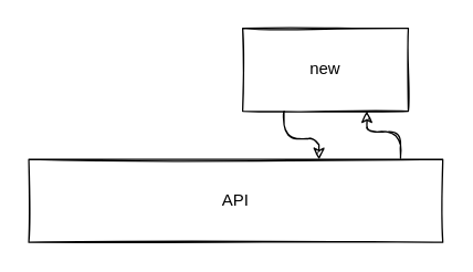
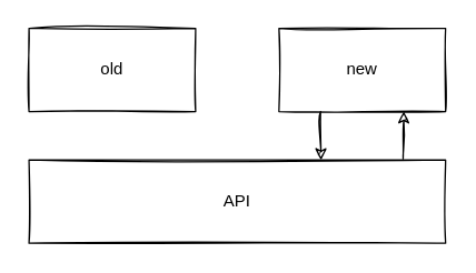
+ <mxCell id="2" value="old" style="rounded=0;whiteSpace=wrap;html=1;sketch=1;" parent="1" vertex="1"><mxGeometry x="20" y="20" width="120" height="60" as="geometry" /></mxCell>
- <mxCell id="6" value="new" style="rounded=0;whiteSpace=wrap;html=1;sketch=1;" parent="1" vertex="1"><mxGeometry x="175" y="20" width="120" height="60" as="geometry" /></mxCell>
+ <mxCell id="6" value="new" style="rounded=0;whiteSpace=wrap;html=1;sketch=1;" parent="1" vertex="1"><mxGeometry x="200" y="20" width="120" height="60" as="geometry" /></mxCell>
